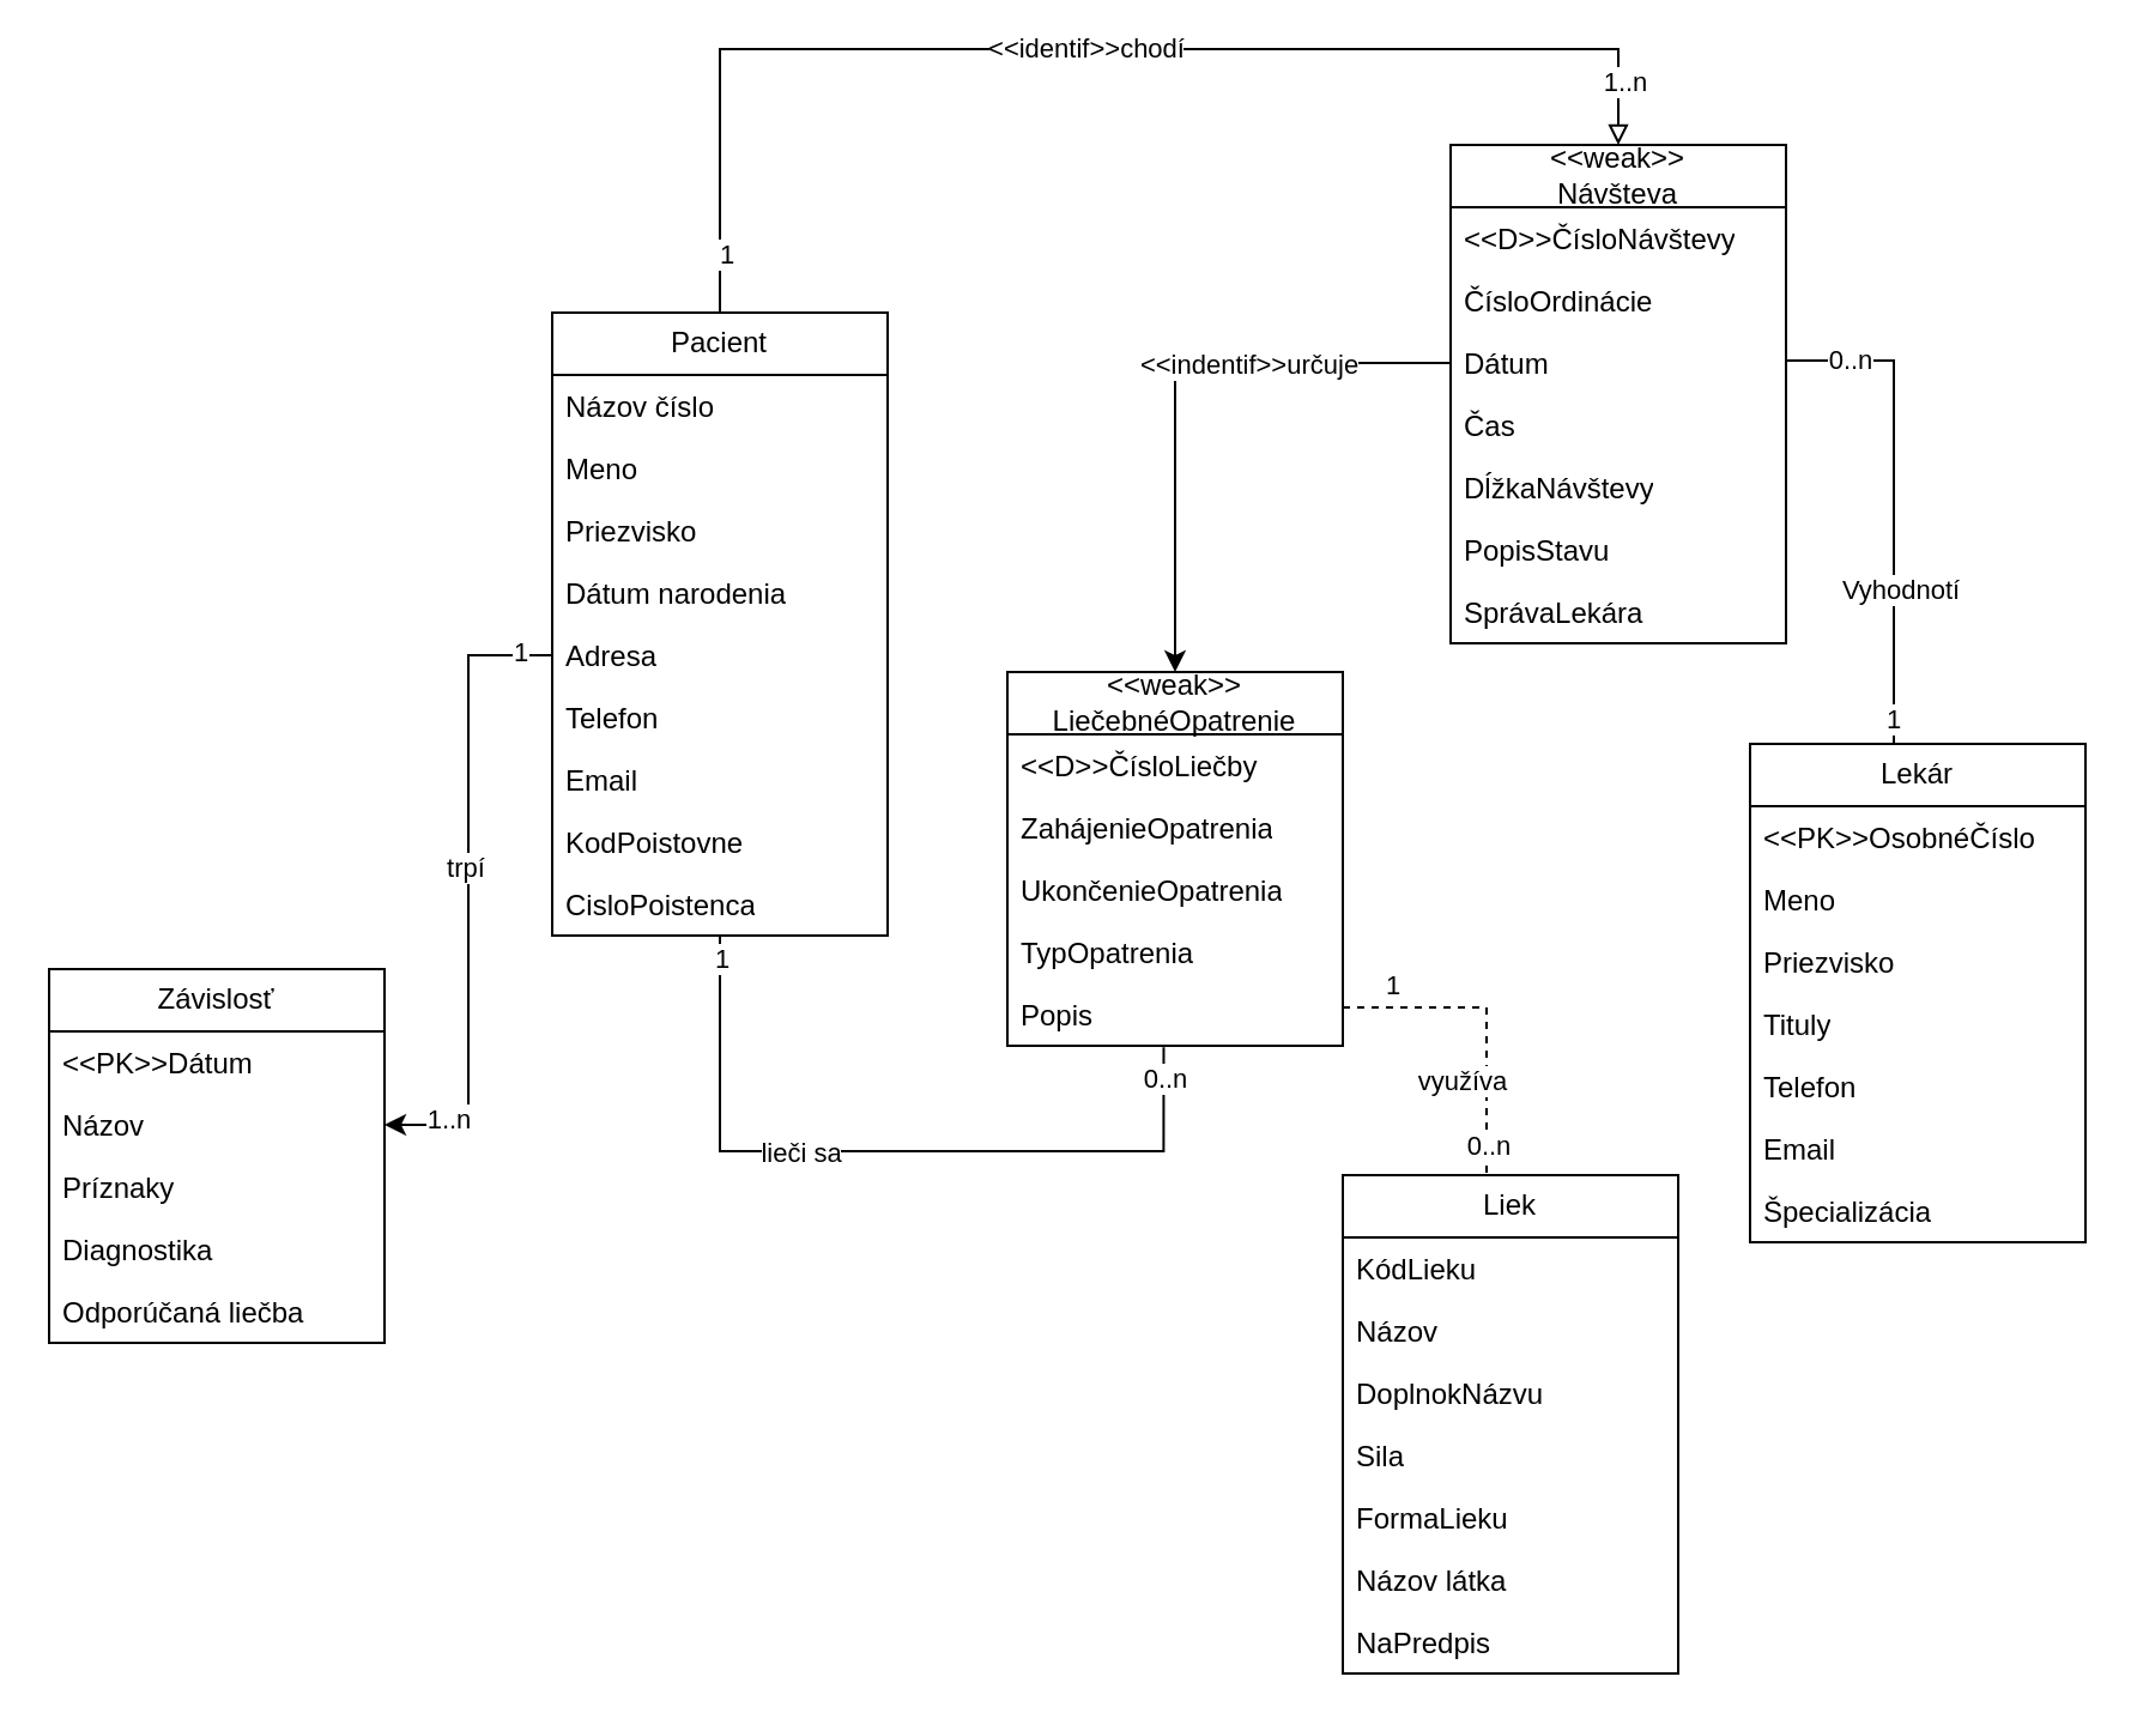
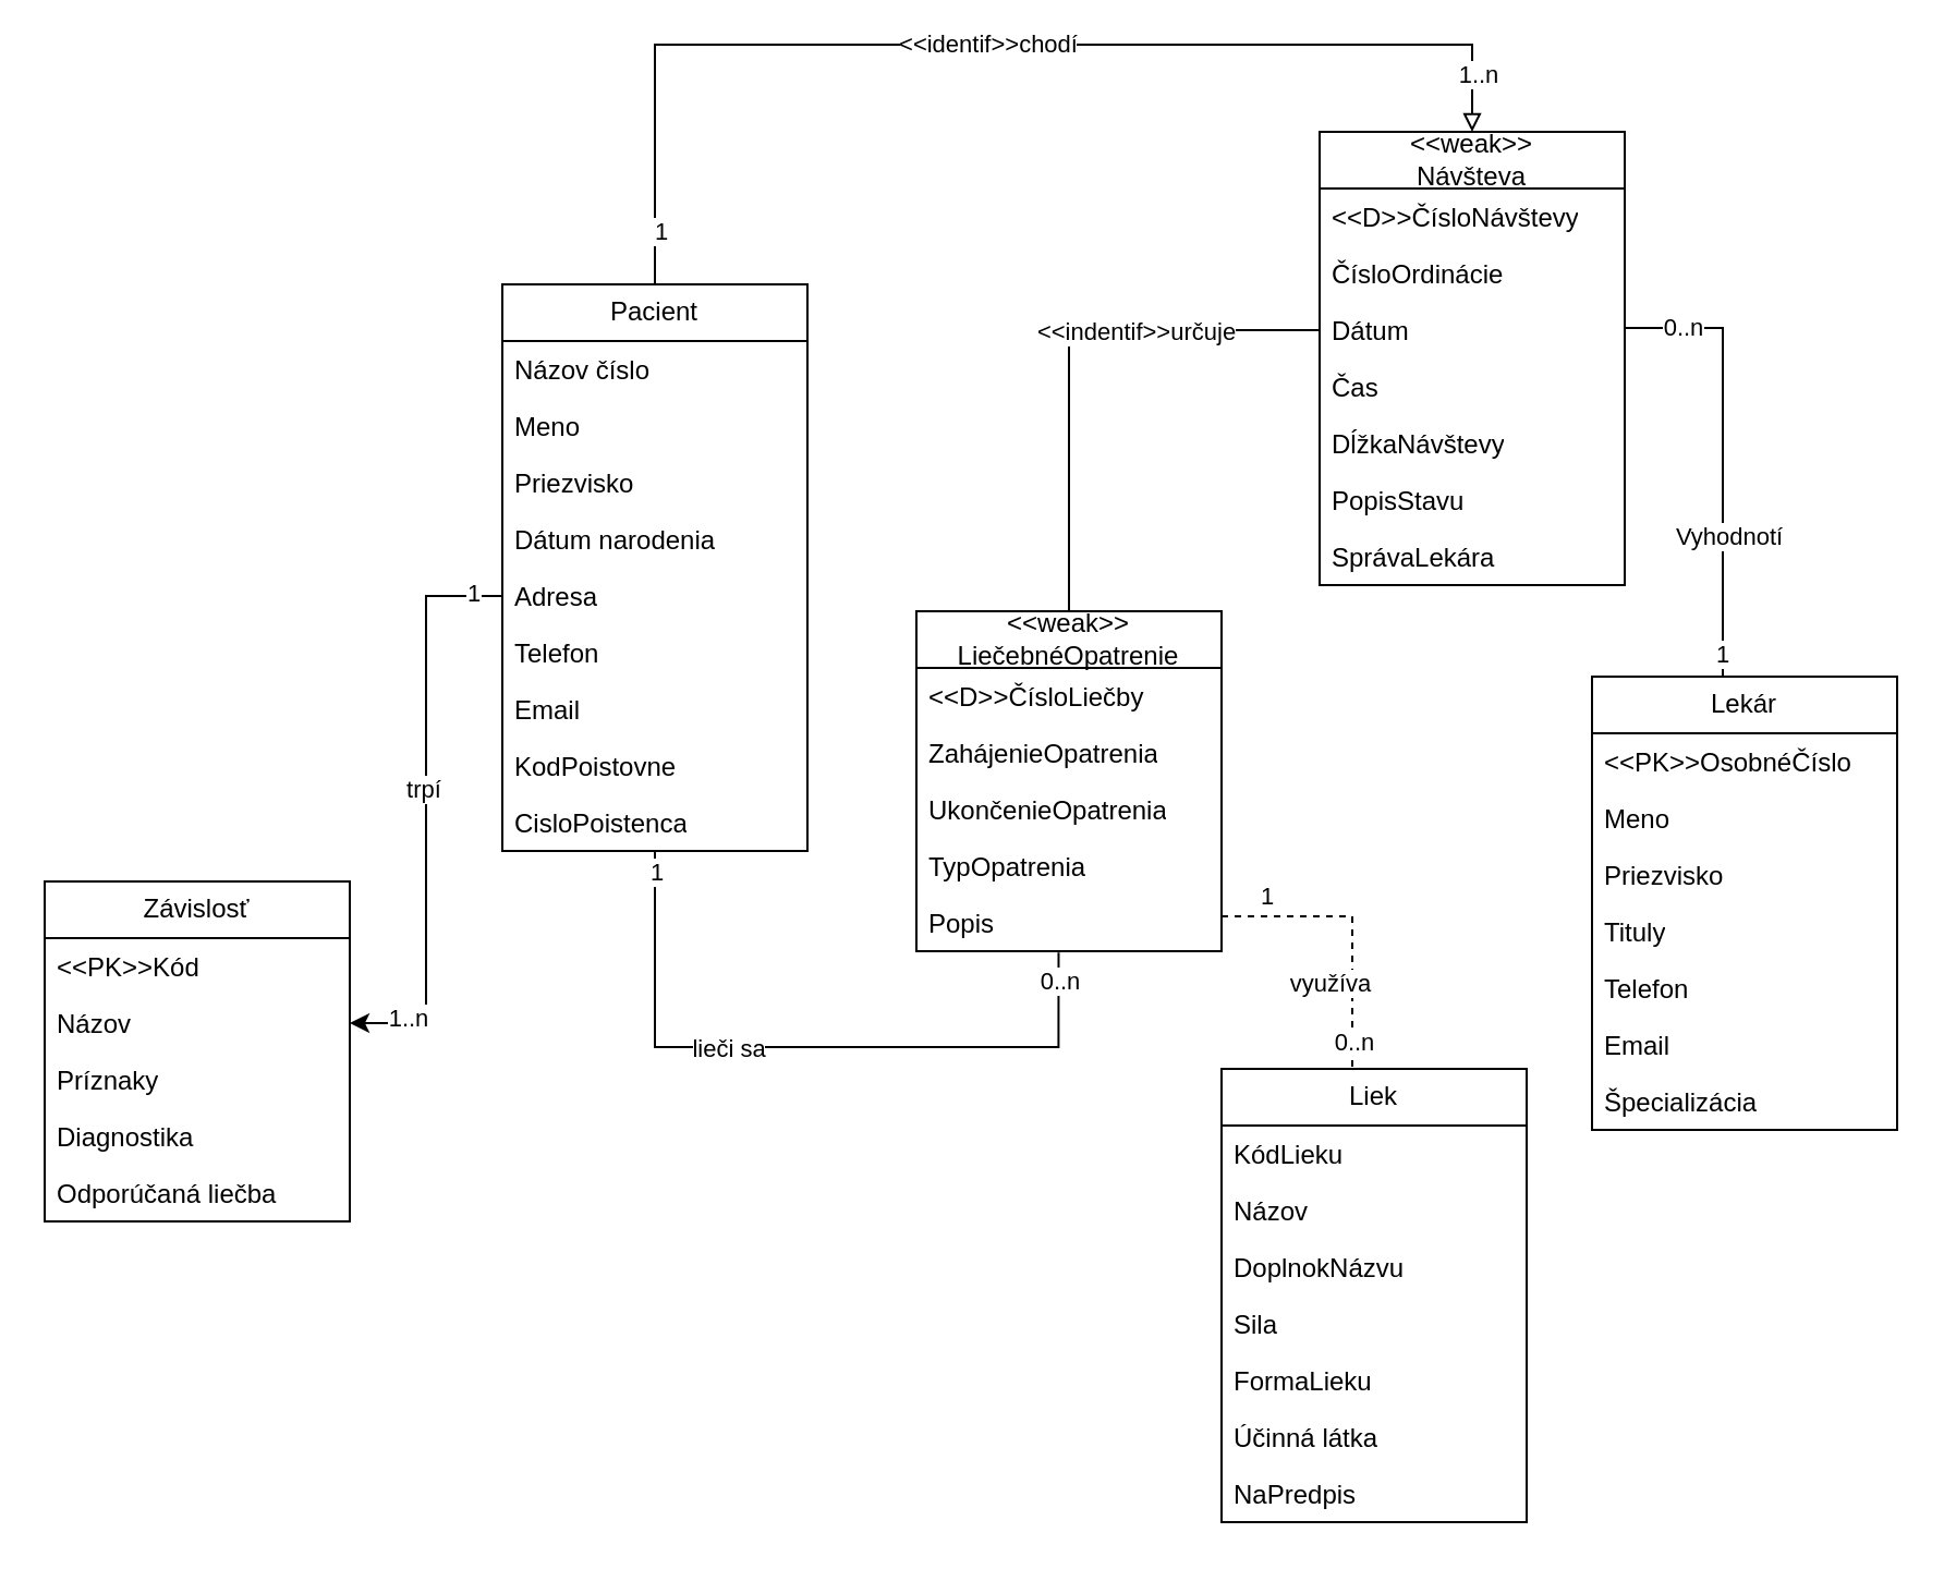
- <mxCell id="64" style="edgeStyle=orthogonalEdgeStyle;rounded=0;orthogonalLoop=1;jettySize=auto;html=1;entryX=0.5;entryY=0;entryDx=0;entryDy=0;" edge="1" parent="1" source="29" target="50"><mxGeometry relative="1" as="geometry"><mxPoint x="600" y="130" as="targetPoint" /></mxGeometry></mxCell>
+ <mxCell id="64" style="edgeStyle=orthogonalEdgeStyle;rounded=0;orthogonalLoop=1;jettySize=auto;html=1;entryX=0.5;entryY=0;entryDx=0;entryDy=0;endArrow=none;" edge="1" parent="1" source="29" target="50"><mxGeometry relative="1" as="geometry"><mxPoint x="600" y="130" as="targetPoint" /></mxGeometry></mxCell>
- <mxCell id="3" value="&amp;lt;&amp;lt;PK&amp;gt;&amp;gt;Dátum" style="text;strokeColor=none;fillColor=none;align=left;verticalAlign=top;spacingLeft=4;spacingRight=4;overflow=hidden;rotatable=0;points=[[0,0.5],[1,0.5]];portConstraint=eastwest;whiteSpace=wrap;html=1;" vertex="1" parent="2"><mxGeometry y="26" width="140" height="26" as="geometry" /></mxCell>
+ <mxCell id="3" value="&amp;lt;&amp;lt;PK&amp;gt;&amp;gt;Kód" style="text;strokeColor=none;fillColor=none;align=left;verticalAlign=top;spacingLeft=4;spacingRight=4;overflow=hidden;rotatable=0;points=[[0,0.5],[1,0.5]];portConstraint=eastwest;whiteSpace=wrap;html=1;" vertex="1" parent="2"><mxGeometry y="26" width="140" height="26" as="geometry" /></mxCell>
- <mxCell id="62" value="Názov látka" style="text;strokeColor=none;fillColor=none;align=left;verticalAlign=top;spacingLeft=4;spacingRight=4;overflow=hidden;rotatable=0;points=[[0,0.5],[1,0.5]];portConstraint=eastwest;whiteSpace=wrap;html=1;" vertex="1" parent="56"><mxGeometry y="156" width="140" height="26" as="geometry" /></mxCell>
+ <mxCell id="62" value="Účinná látka" style="text;strokeColor=none;fillColor=none;align=left;verticalAlign=top;spacingLeft=4;spacingRight=4;overflow=hidden;rotatable=0;points=[[0,0.5],[1,0.5]];portConstraint=eastwest;whiteSpace=wrap;html=1;" vertex="1" parent="56"><mxGeometry y="156" width="140" height="26" as="geometry" /></mxCell>
